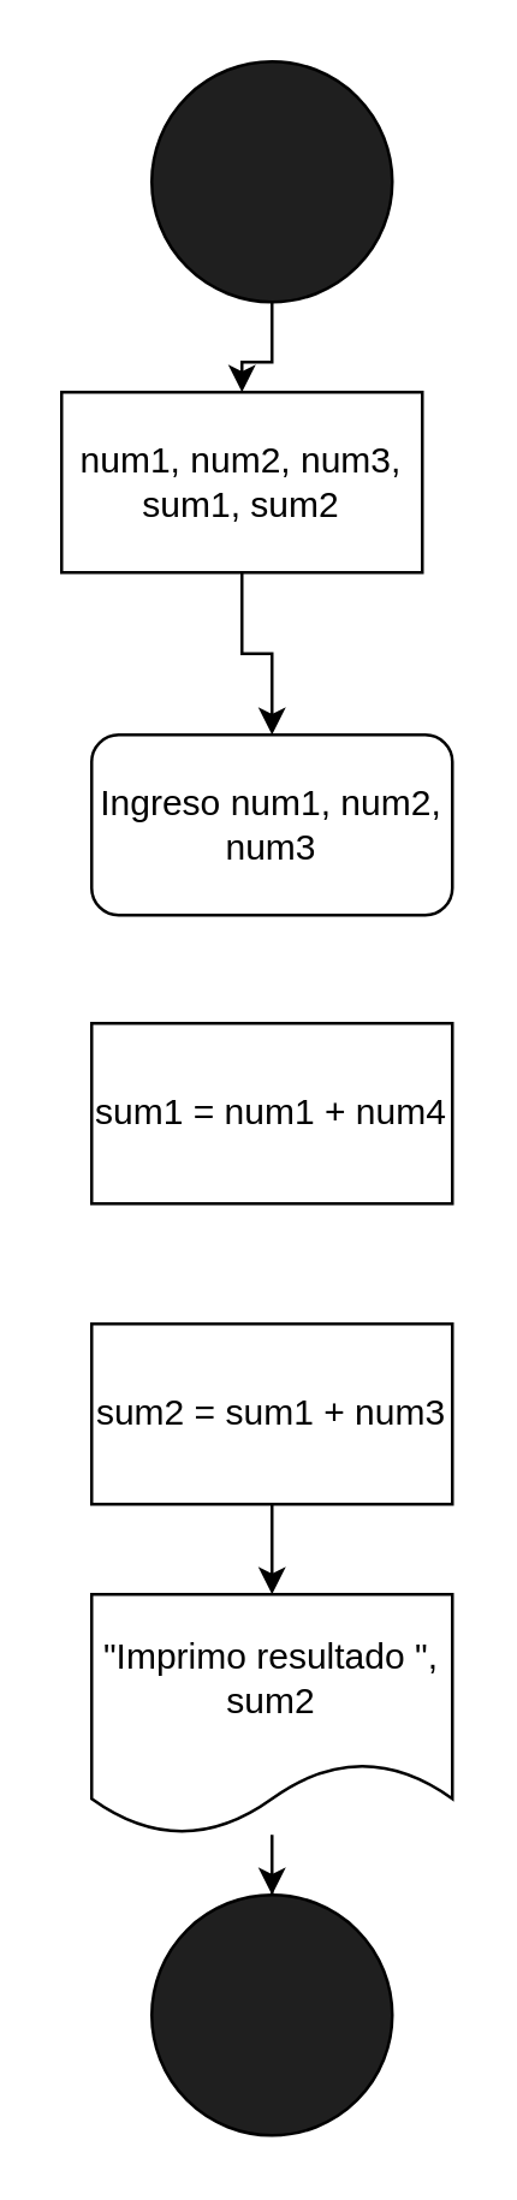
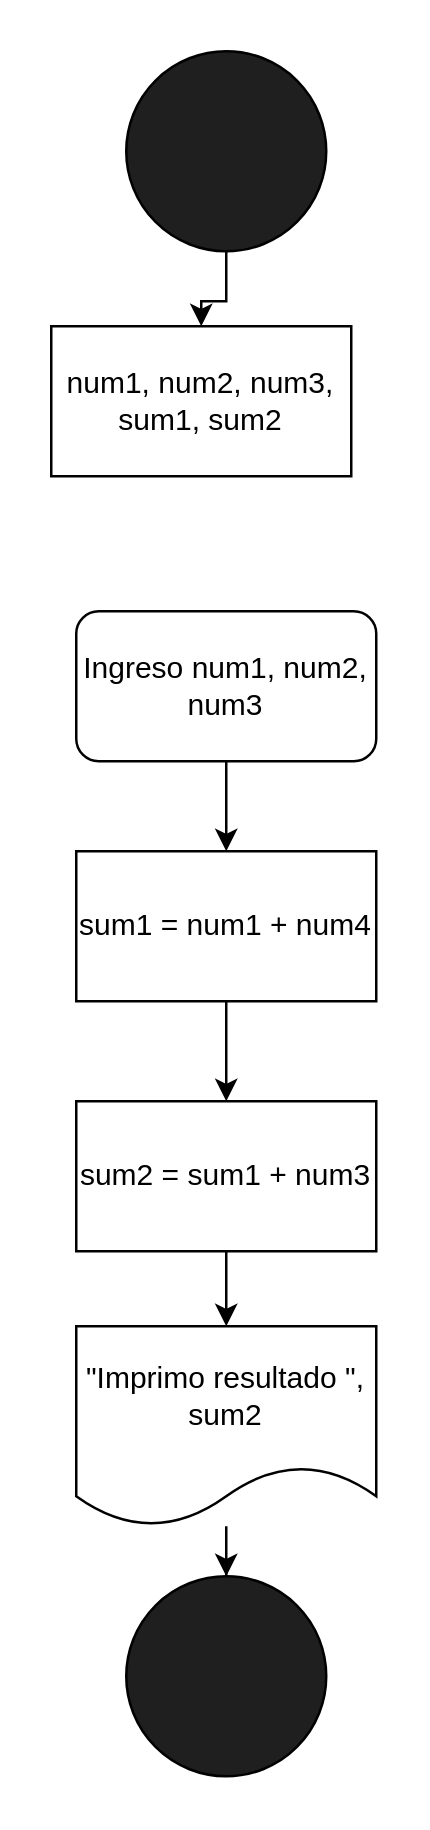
- <mxCell id="5" style="edgeStyle=orthogonalEdgeStyle;rounded=0;orthogonalLoop=1;jettySize=auto;html=1;entryX=0.5;entryY=0;entryDx=0;entryDy=0;" edge="1" parent="1" source="6" target="8"><mxGeometry relative="1" as="geometry" /></mxCell>
+ <mxCell id="7" style="edgeStyle=orthogonalEdgeStyle;rounded=0;orthogonalLoop=1;jettySize=auto;html=1;" edge="1" parent="1" source="8" target="10"><mxGeometry relative="1" as="geometry" /></mxCell>
+ <mxCell id="9" style="edgeStyle=orthogonalEdgeStyle;rounded=0;orthogonalLoop=1;jettySize=auto;html=1;entryX=0.5;entryY=0;entryDx=0;entryDy=0;" edge="1" parent="1" source="10" target="12"><mxGeometry relative="1" as="geometry" /></mxCell>
